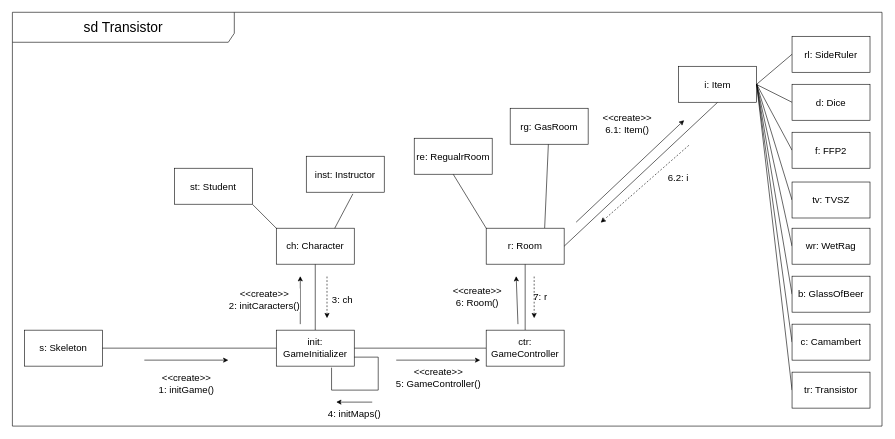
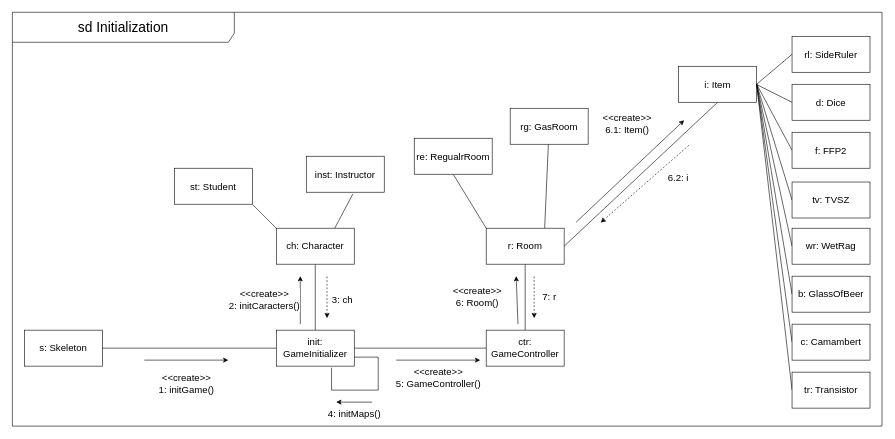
- <mxCell id="50" value="sd Transistor" style="shape=umlFrame;whiteSpace=wrap;html=1;pointerEvents=0;fontSize=23;width=370;height=50;" vertex="1" parent="1"><mxGeometry y="20" width="1450" height="690" as="geometry" x="20" /></mxCell>
+ <mxCell id="50" value="sd Initialization" style="shape=umlFrame;whiteSpace=wrap;html=1;pointerEvents=0;fontSize=23;width=370;height=50;" vertex="1" parent="1"><mxGeometry y="20" width="1450" height="690" as="geometry" x="20" /></mxCell>
- <mxCell id="51" value="&lt;span style=&quot;font-size: 16px;&quot;&gt;7: r&lt;/span&gt;" style="text;html=1;align=center;verticalAlign=middle;resizable=0;points=[];autosize=1;strokeColor=none;fillColor=none;" vertex="1" parent="1"><mxGeometry x="875" y="480" width="50" height="30" as="geometry" /></mxCell>
+ <mxCell id="51" value="&lt;span style=&quot;font-size: 16px;&quot;&gt;7: r&lt;/span&gt;" style="text;html=1;align=center;verticalAlign=middle;resizable=0;points=[];autosize=1;strokeColor=none;fillColor=none;" vertex="1" parent="1"><mxGeometry x="890" y="480" width="50" height="30" as="geometry" /></mxCell>
